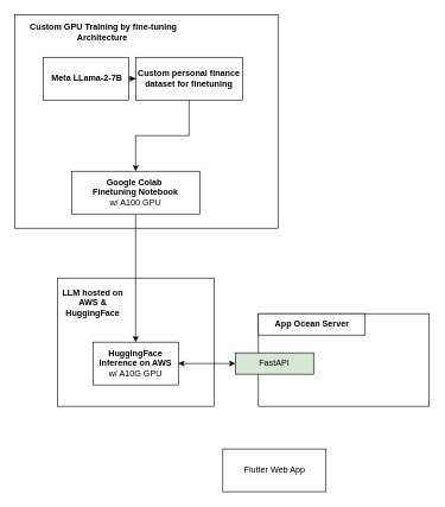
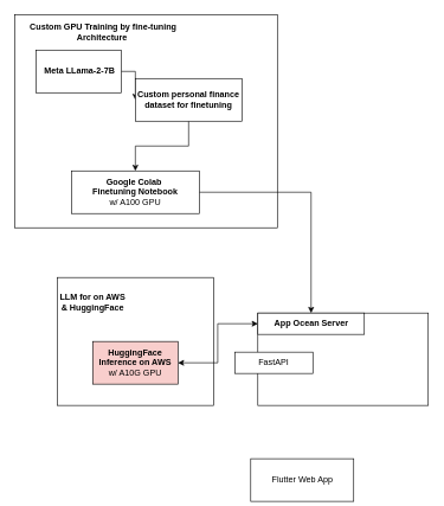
- <mxCell id="9" value="&lt;b&gt;&amp;nbsp;Meta LLama-2-7B&lt;/b&gt;" style="rounded=0;whiteSpace=wrap;html=1;" vertex="1" parent="1"><mxGeometry x="60" y="80" width="120" height="60" as="geometry" /></mxCell>
+ <mxCell id="9" value="&lt;b&gt;&amp;nbsp;Meta LLama-2-7B&lt;/b&gt;" style="rounded=0;whiteSpace=wrap;html=1;" vertex="1" parent="1"><mxGeometry x="50" y="70" width="120" height="60" as="geometry" /></mxCell>
- <mxCell id="13" value="&lt;b&gt;Custom personal finance dataset for finetuning&lt;/b&gt;" style="rounded=0;whiteSpace=wrap;html=1;" vertex="1" parent="1"><mxGeometry x="190" y="80" width="150" height="60" as="geometry" /></mxCell>
+ <mxCell id="13" value="&lt;b&gt;Custom personal finance dataset for finetuning&lt;/b&gt;" style="rounded=0;whiteSpace=wrap;html=1;" vertex="1" parent="1"><mxGeometry x="190" y="110" width="150" height="60" as="geometry" /></mxCell>
- <mxCell id="17" value="&lt;b&gt;LLM hosted on AWS &amp;amp; HuggingFace&lt;/b&gt;" style="text;html=1;strokeColor=none;fillColor=none;align=center;verticalAlign=middle;whiteSpace=wrap;rounded=0;" vertex="1" parent="1"><mxGeometry x="80" y="400" width="100" height="50" as="geometry" /></mxCell>
+ <mxCell id="17" value="&lt;b&gt;LLM for on AWS &amp;amp; HuggingFace&lt;/b&gt;" style="text;html=1;strokeColor=none;fillColor=none;align=center;verticalAlign=middle;whiteSpace=wrap;rounded=0;" vertex="1" parent="1"><mxGeometry x="80" y="400" width="100" height="50" as="geometry" /></mxCell>
- <mxCell id="10" style="edgeStyle=orthogonalEdgeStyle;rounded=0;orthogonalLoop=1;jettySize=auto;html=1;" edge="1" parent="1" source="11" target="7"><mxGeometry relative="1" as="geometry" /></mxCell>
+ <mxCell id="10" style="edgeStyle=orthogonalEdgeStyle;rounded=0;orthogonalLoop=1;jettySize=auto;html=1;" edge="1" parent="1" source="11" target="15"><mxGeometry relative="1" as="geometry" /></mxCell>
- <mxCell id="7" value="&lt;b&gt;HuggingFace Inference on AWS&lt;br&gt;&lt;/b&gt;w/ A10G GPU" style="rounded=0;whiteSpace=wrap;html=1;" vertex="1" parent="1"><mxGeometry x="130" y="480" width="120" height="60" as="geometry" /></mxCell>
+ <mxCell id="7" value="&lt;b&gt;HuggingFace Inference on AWS&lt;br&gt;&lt;/b&gt;w/ A10G GPU" style="rounded=0;whiteSpace=wrap;html=1;fillColor=#f8cecc;" vertex="1" parent="1"><mxGeometry x="130" y="480" width="120" height="60" as="geometry" /></mxCell>
- <mxCell id="6" style="edgeStyle=elbowEdgeStyle;rounded=0;orthogonalLoop=1;jettySize=auto;html=1;entryX=0;entryY=0.5;entryDx=0;entryDy=0;startArrow=classic;startFill=1;" edge="1" parent="1" source="7" target="5"><mxGeometry relative="1" as="geometry" /></mxCell>
+ <mxCell id="6" style="edgeStyle=elbowEdgeStyle;rounded=0;orthogonalLoop=1;jettySize=auto;html=1;startArrow=classic;startFill=1;" edge="1" parent="1" source="7" target="15"><mxGeometry relative="1" as="geometry" /></mxCell>
- <mxCell id="5" value="FastAPI" style="rounded=0;whiteSpace=wrap;html=1;fillColor=#d5e8d4;" vertex="1" parent="1"><mxGeometry x="330" y="495" width="110" height="30" as="geometry" /></mxCell>
+ <mxCell id="5" value="FastAPI" style="rounded=0;whiteSpace=wrap;html=1;" vertex="1" parent="1"><mxGeometry x="330" y="495" width="110" height="30" as="geometry" /></mxCell>
- <mxCell id="14" value="Flutter Web App" style="rounded=0;whiteSpace=wrap;html=1;" vertex="1" parent="1"><mxGeometry x="312.5" y="630" width="145" height="60" as="geometry" /></mxCell>
+ <mxCell id="14" value="Flutter Web App" style="rounded=0;whiteSpace=wrap;html=1;" vertex="1" parent="1"><mxGeometry x="352.5" y="645" width="145" height="60" as="geometry" /></mxCell>
